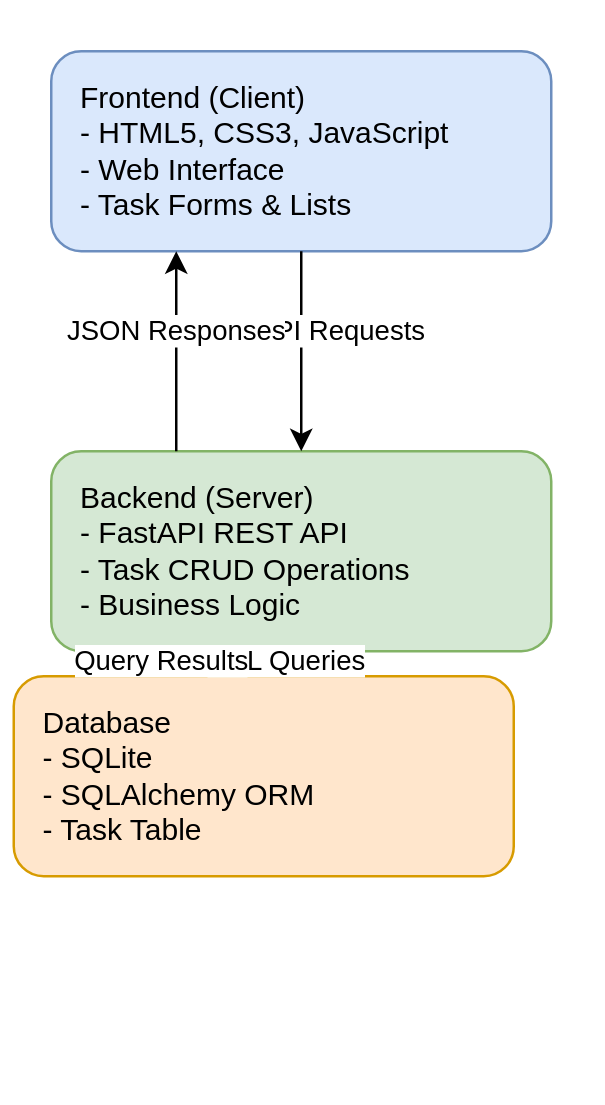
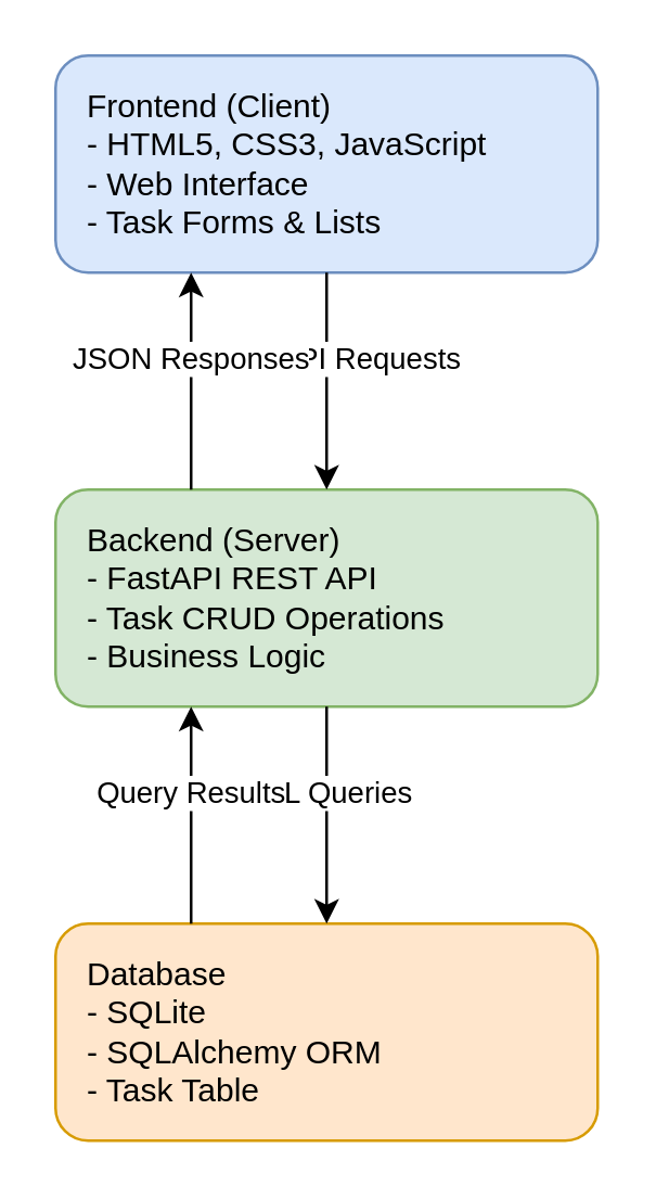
- <mxCell id="4" value="Database&#10;- SQLite&#10;- SQLAlchemy ORM&#10;- Task Table" style="rounded=1;whiteSpace=wrap;html=1;fillColor=#ffe6cc;strokeColor=#d79b00;align=left;spacingLeft=10;" vertex="1" parent="1"><mxGeometry x="5" y="270" width="200" height="80" as="geometry" /></mxCell>
+ <mxCell id="4" value="Database&#10;- SQLite&#10;- SQLAlchemy ORM&#10;- Task Table" style="rounded=1;whiteSpace=wrap;html=1;fillColor=#ffe6cc;strokeColor=#d79b00;align=left;spacingLeft=10;" vertex="1" parent="1"><mxGeometry x="20" y="340" width="200" height="80" as="geometry" /></mxCell>
